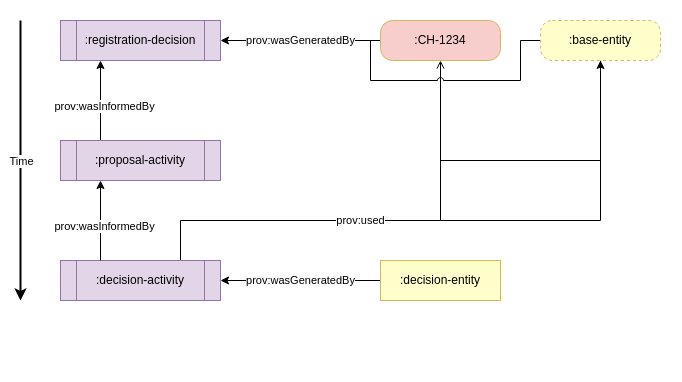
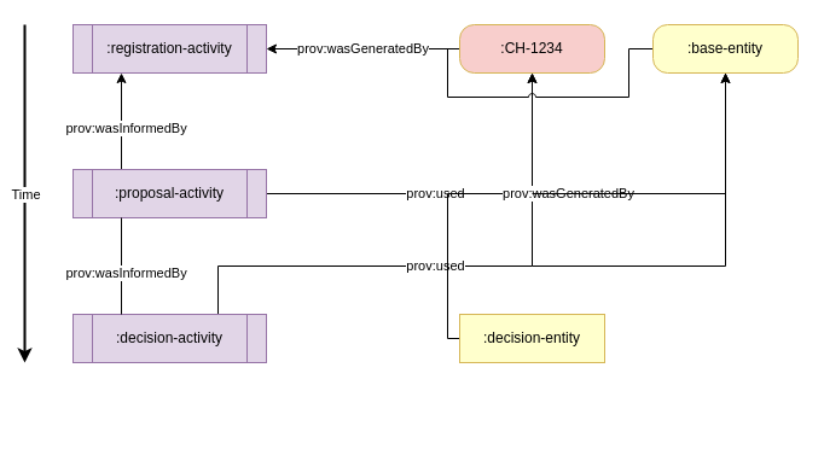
- <mxCell id="4" value=":registration-decision" style="shape=process;whiteSpace=wrap;html=1;backgroundOutline=1;fillColor=#e1d5e7;strokeColor=#9673a6;" parent="1" vertex="1"><mxGeometry x="60" y="20" width="160" height="40" as="geometry" /></mxCell>
+ <mxCell id="4" value=":registration-activity" style="shape=process;whiteSpace=wrap;html=1;backgroundOutline=1;fillColor=#e1d5e7;strokeColor=#9673a6;" parent="1" vertex="1"><mxGeometry x="60" y="20" width="160" height="40" as="geometry" /></mxCell>
- <mxCell id="21" value=":base-entity" style="rounded=1;whiteSpace=wrap;html=1;fillColor=#FFFFCC;strokeColor=#d6b656;arcSize=30;dashed=1;" vertex="1" parent="1"><mxGeometry x="540" y="20" width="120" height="40" as="geometry" /></mxCell>
+ <mxCell id="21" value=":base-entity" style="rounded=1;whiteSpace=wrap;html=1;fillColor=#FFFFCC;strokeColor=#d6b656;arcSize=30;" vertex="1" parent="1"><mxGeometry x="540" y="20" width="120" height="40" as="geometry" /></mxCell>
- <mxCell id="12" value="prov:used" style="edgeStyle=orthogonalEdgeStyle;rounded=0;html=1;exitX=0.75;exitY=0;exitDx=0;exitDy=0;entryX=0.5;entryY=1;entryDx=0;entryDy=0;endArrow=open;" parent="1" source="13" target="3" edge="1"><mxGeometry x="-0.043" relative="1" as="geometry"><Array as="points"><mxPoint x="180" y="220" /><mxPoint x="440" y="220" /></Array><mxPoint as="offset" /></mxGeometry></mxCell>
+ <mxCell id="12" value="prov:used" style="edgeStyle=orthogonalEdgeStyle;rounded=0;html=1;exitX=0.75;exitY=0;exitDx=0;exitDy=0;entryX=0.5;entryY=1;entryDx=0;entryDy=0;" parent="1" source="13" target="3" edge="1"><mxGeometry x="-0.043" relative="1" as="geometry"><Array as="points"><mxPoint x="180" y="220" /><mxPoint x="440" y="220" /></Array><mxPoint as="offset" /></mxGeometry></mxCell>
+ <mxCell id="9" value="prov:used" style="edgeStyle=orthogonalEdgeStyle;rounded=0;html=1;exitX=1;exitY=0.5;exitDx=0;exitDy=0;entryX=0.5;entryY=1;entryDx=0;entryDy=0;" parent="1" source="10" target="3" edge="1"><mxGeometry x="-0.125" relative="1" as="geometry"><Array as="points"><mxPoint x="440" y="160" /></Array><mxPoint as="offset" /></mxGeometry></mxCell>
- <mxCell id="14" style="edgeStyle=none;html=1;exitX=0.25;exitY=0;exitDx=0;exitDy=0;entryX=0.25;entryY=1;entryDx=0;entryDy=0;" parent="1" source="13" target="10" edge="1"><mxGeometry relative="1" as="geometry"><mxPoint x="110" y="30" as="targetPoint" /><mxPoint x="110" y="230" as="sourcePoint" /></mxGeometry></mxCell>
+ <mxCell id="14" style="edgeStyle=none;html=1;exitX=0.25;exitY=0;exitDx=0;exitDy=0;entryX=0.25;entryY=1;entryDx=0;entryDy=0;endArrow=none;" parent="1" source="13" target="10" edge="1"><mxGeometry relative="1" as="geometry"><mxPoint x="110" y="30" as="targetPoint" /><mxPoint x="110" y="230" as="sourcePoint" /></mxGeometry></mxCell>
- <mxCell id="16" value="prov:wasGeneratedBy" style="edgeStyle=orthogonalEdgeStyle;rounded=0;html=1;exitX=0;exitY=0.5;exitDx=0;exitDy=0;entryX=1;entryY=0.5;entryDx=0;entryDy=0;endArrow=classic;endFill=1;" parent="1" source="17" target="13" edge="1"><mxGeometry relative="1" as="geometry" /></mxCell>
+ <mxCell id="16" value="prov:wasGeneratedBy" style="edgeStyle=orthogonalEdgeStyle;rounded=0;html=1;exitX=0;exitY=0.5;exitDx=0;exitDy=0;endArrow=classic;endFill=1;" parent="1" source="17" target="21" edge="1"><mxGeometry relative="1" as="geometry" /></mxCell>
